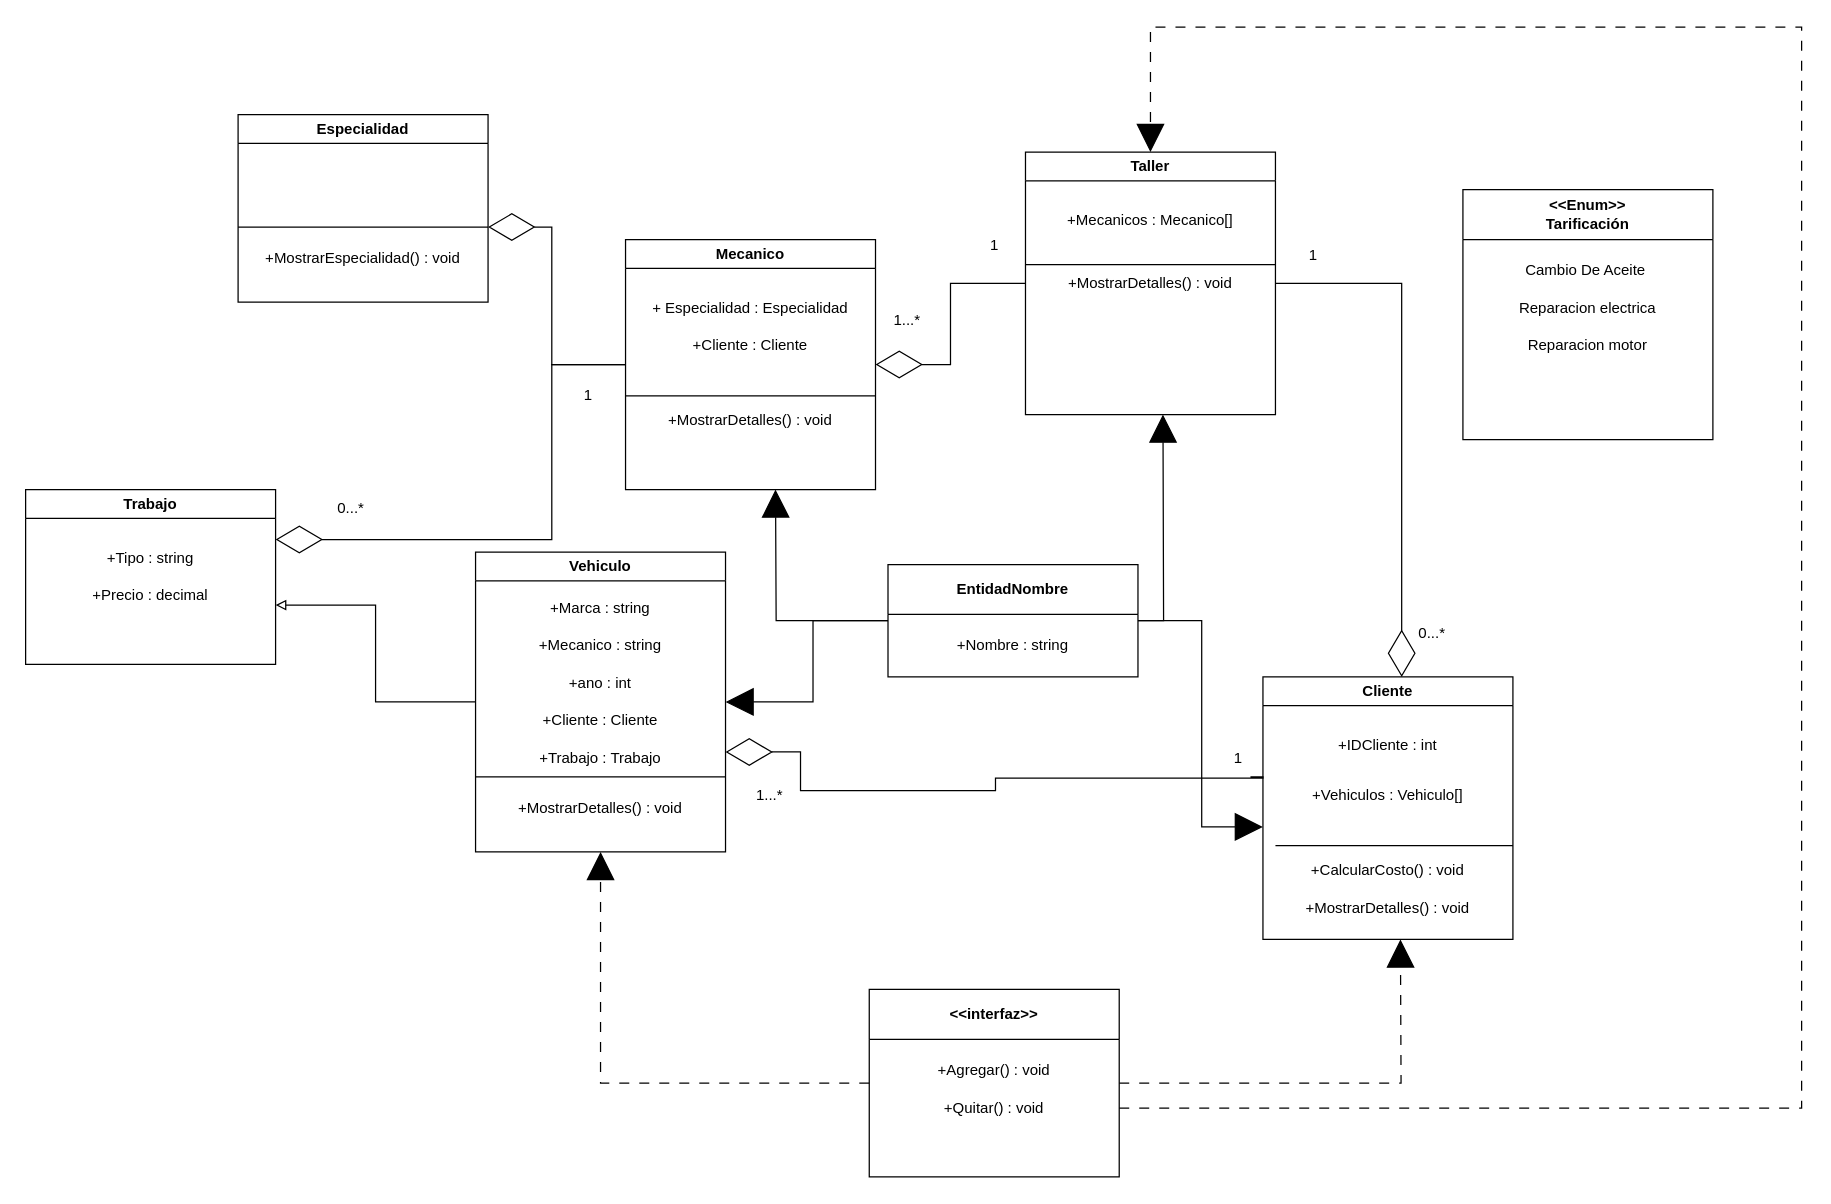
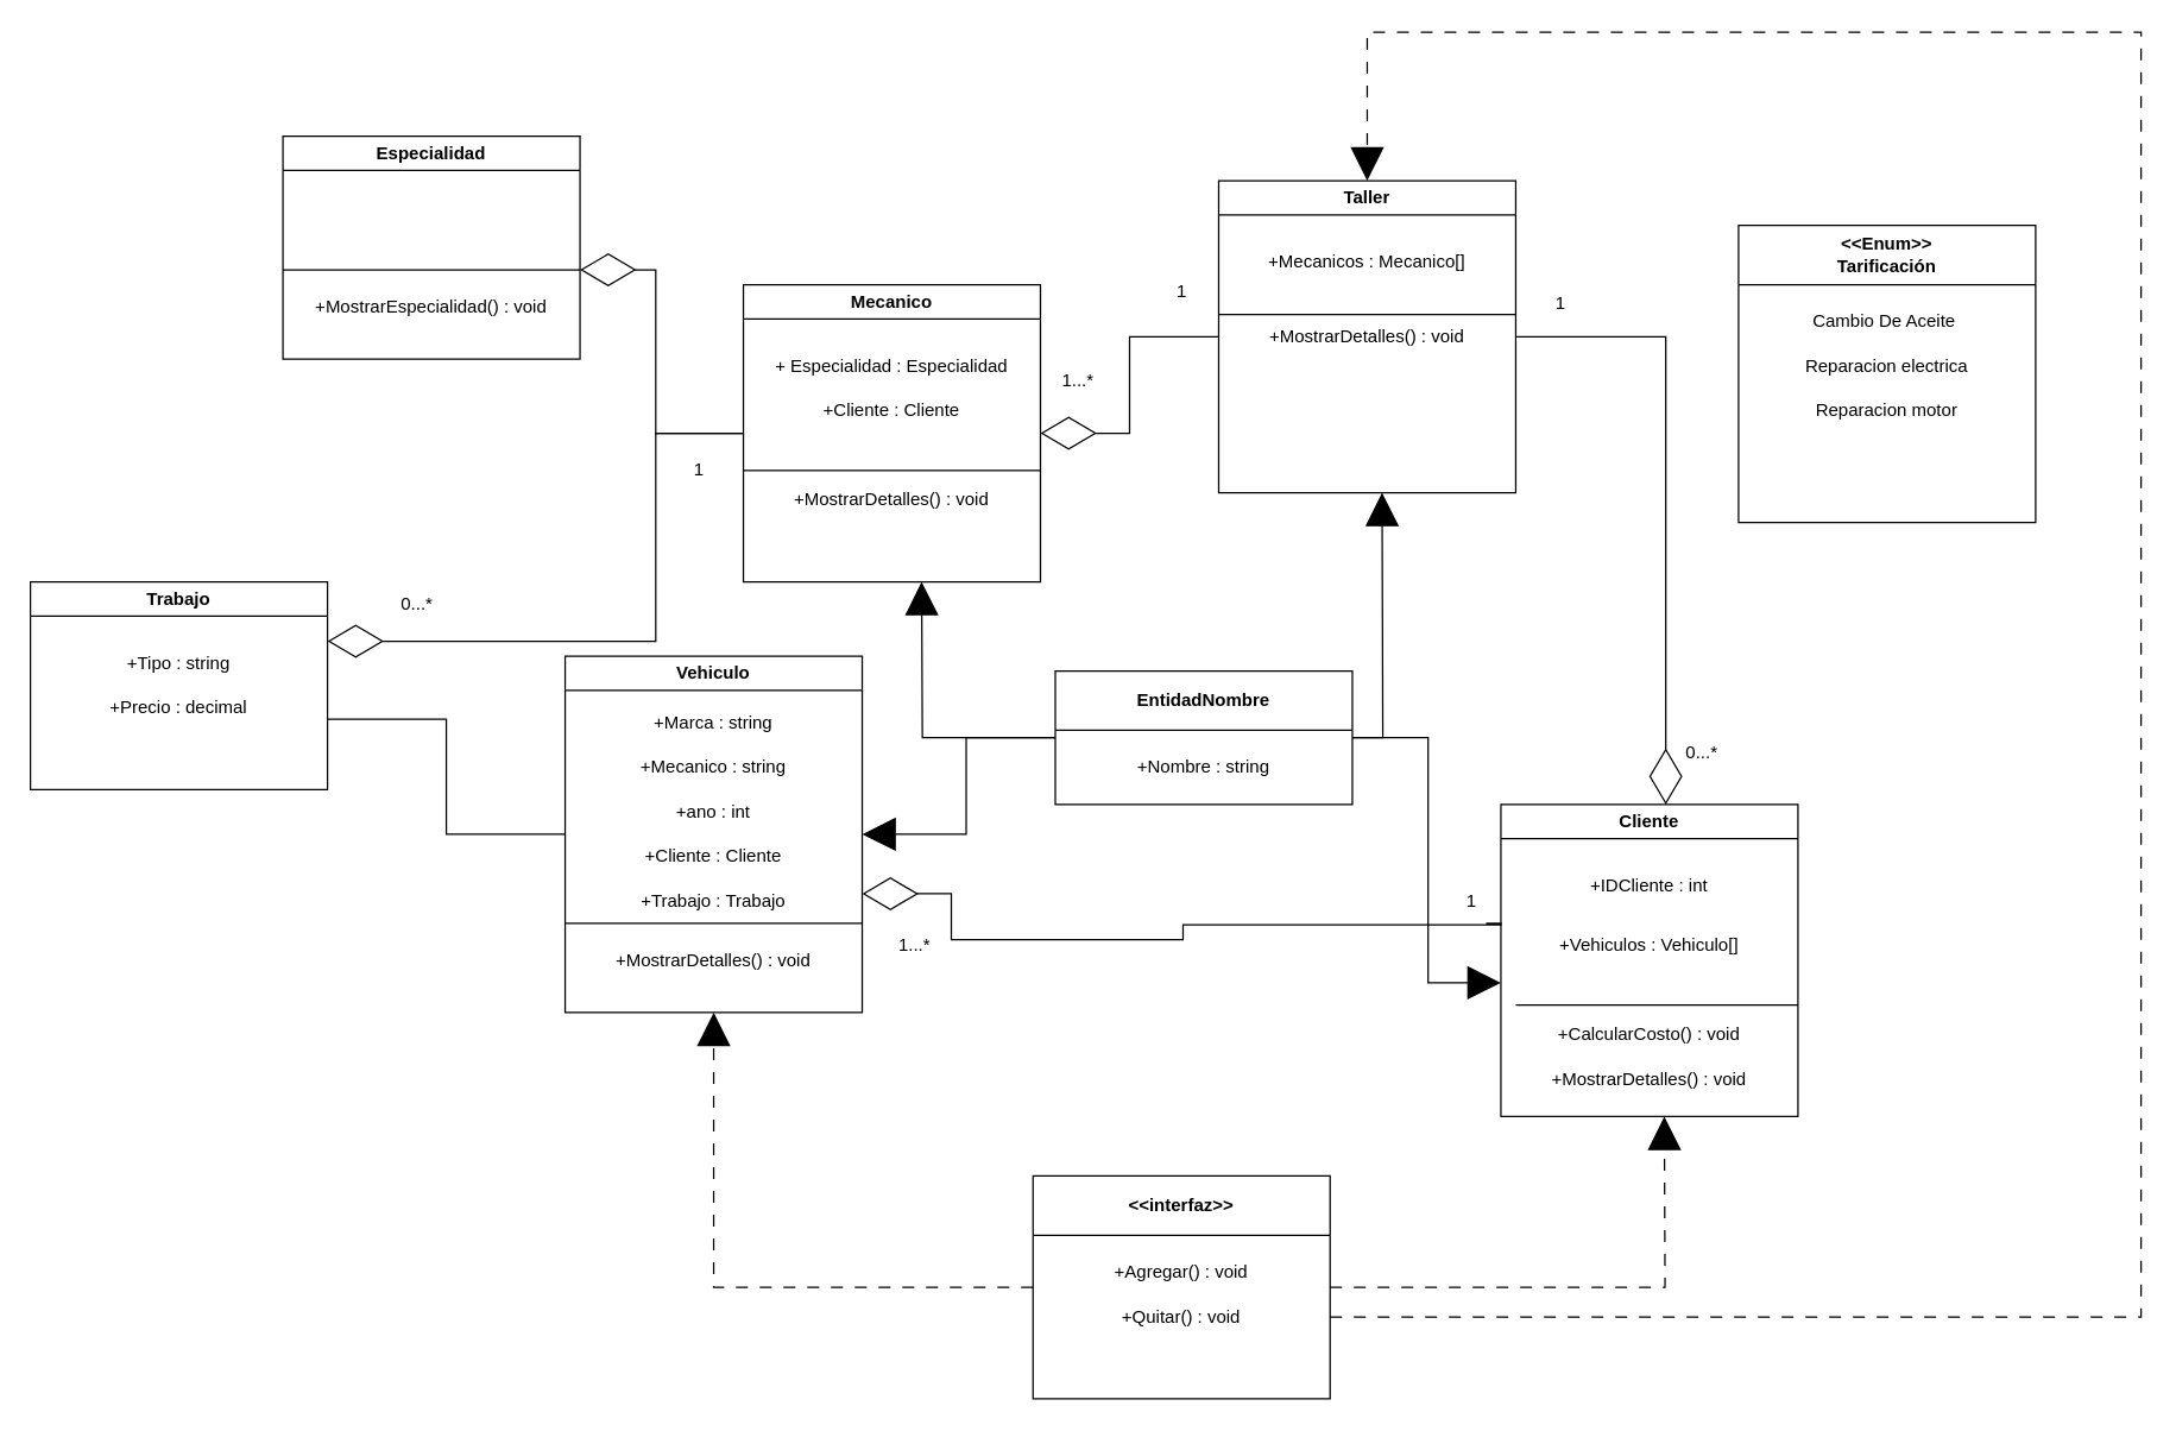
- <mxCell id="22" style="edgeStyle=orthogonalEdgeStyle;rounded=0;orthogonalLoop=1;jettySize=auto;html=1;entryX=1;entryY=0.75;entryDx=0;entryDy=0;endArrow=block;endFill=0;" edge="1" parent="1" source="23" target="32"><mxGeometry relative="1" as="geometry" /></mxCell>
+ <mxCell id="22" style="edgeStyle=orthogonalEdgeStyle;rounded=0;orthogonalLoop=1;jettySize=auto;html=1;entryX=1;entryY=0.75;entryDx=0;entryDy=0;endArrow=none;endFill=0;" edge="1" parent="1" source="23" target="32"><mxGeometry relative="1" as="geometry" /></mxCell>
